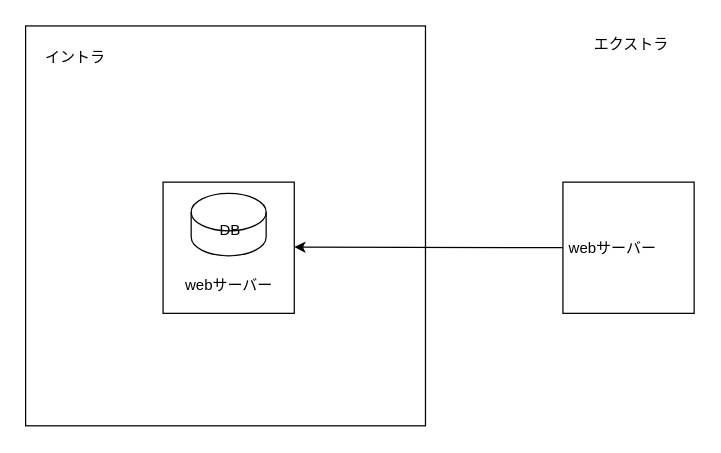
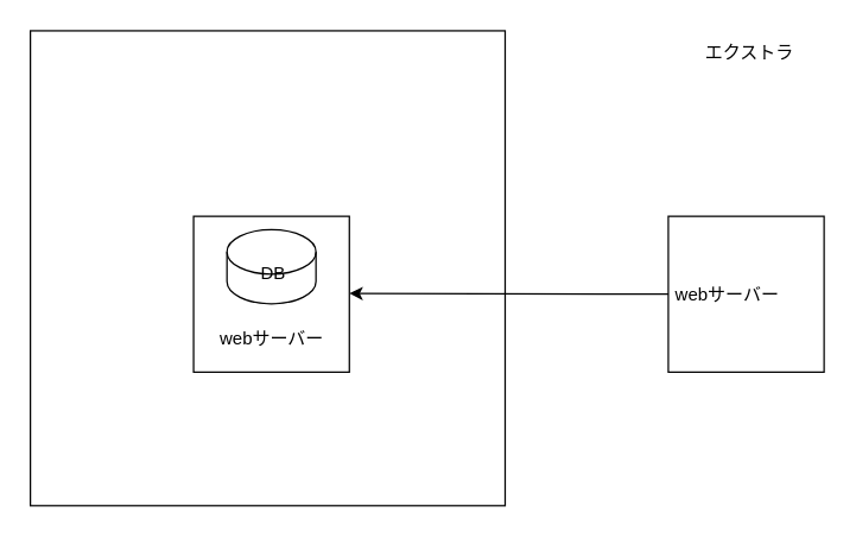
- <mxCell id="7" value="イントラ" style="text;strokeColor=none;align=center;fillColor=none;html=1;verticalAlign=middle;whiteSpace=wrap;rounded=0;" vertex="1" parent="1"><mxGeometry x="30" y="30" width="60" height="30" as="geometry" /></mxCell>
